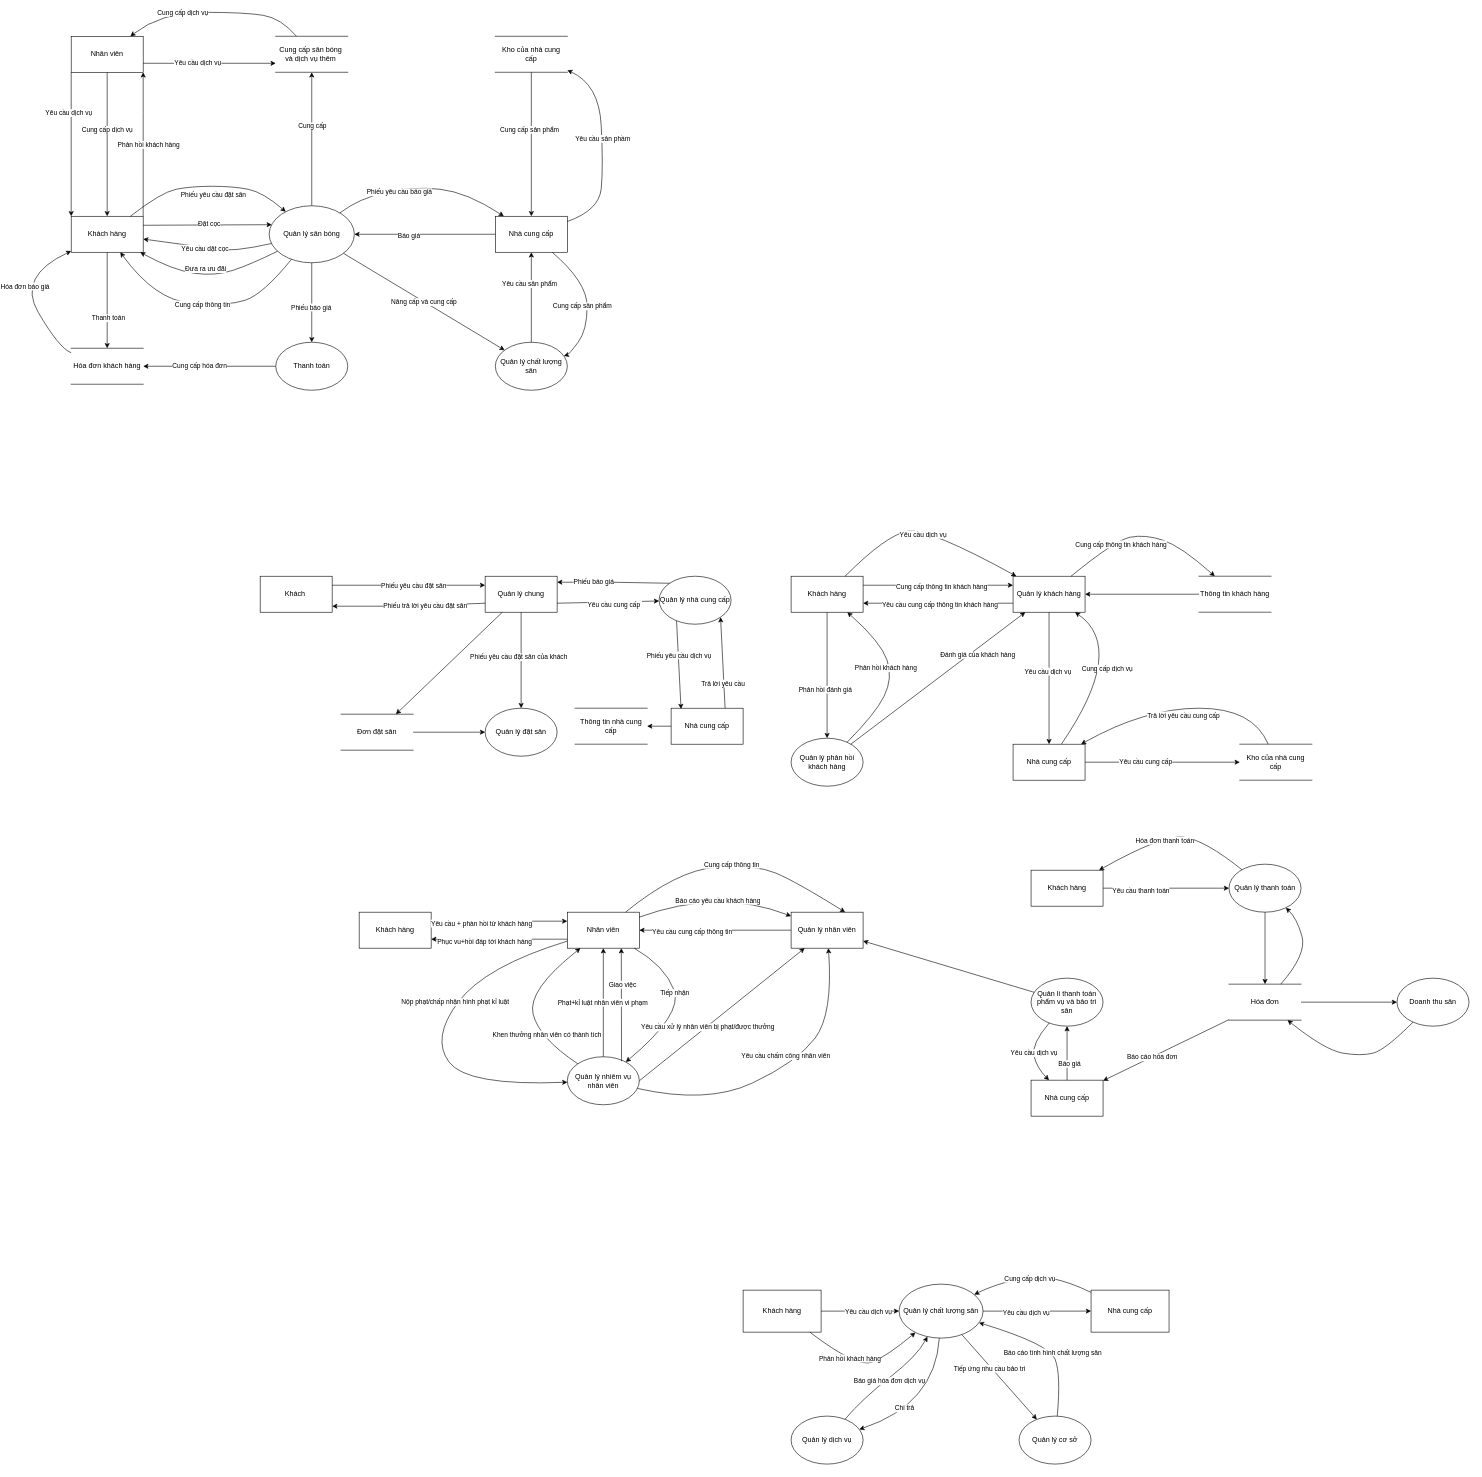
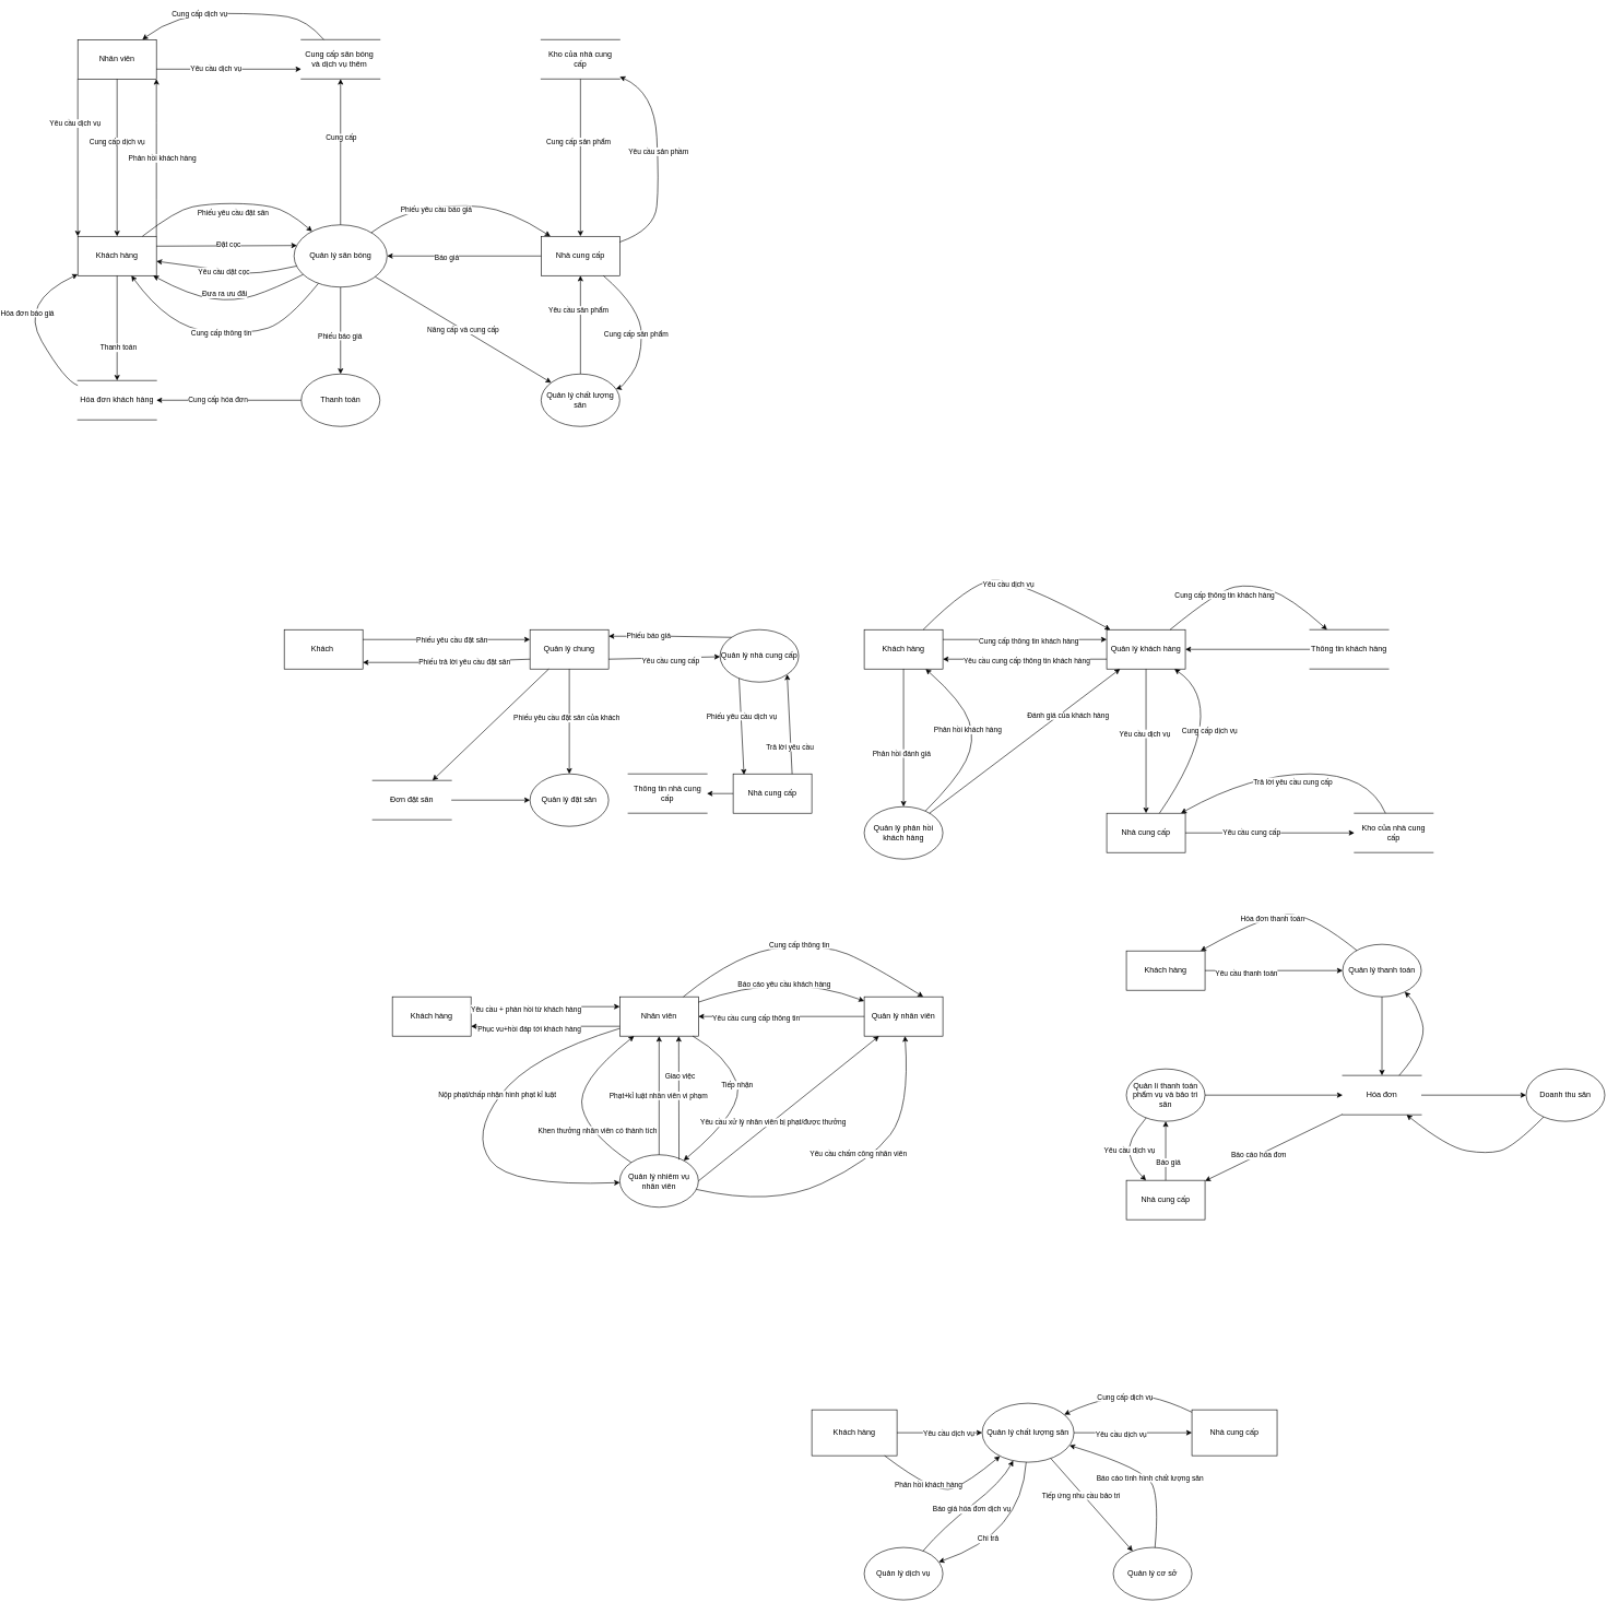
- <mxCell id="145" value="" style="endArrow=classic;html=1;rounded=0;" edge="1" parent="1" source="144" target="79"><mxGeometry width="50" height="50" relative="1" as="geometry"><mxPoint x="1900" y="1690" as="sourcePoint" /><mxPoint x="1950" y="1640" as="targetPoint" /></mxGeometry></mxCell>
+ <mxCell id="145" value="" style="endArrow=classic;html=1;rounded=0;" edge="1" parent="1" source="144" target="136"><mxGeometry width="50" height="50" relative="1" as="geometry"><mxPoint x="1900" y="1690" as="sourcePoint" /><mxPoint x="1950" y="1640" as="targetPoint" /></mxGeometry></mxCell>
